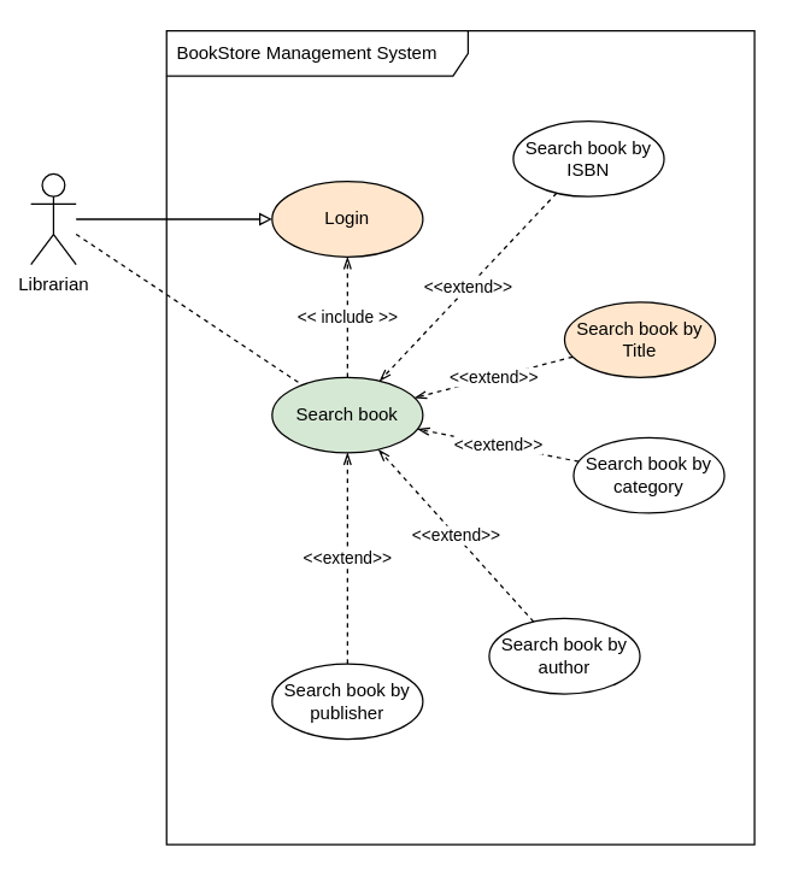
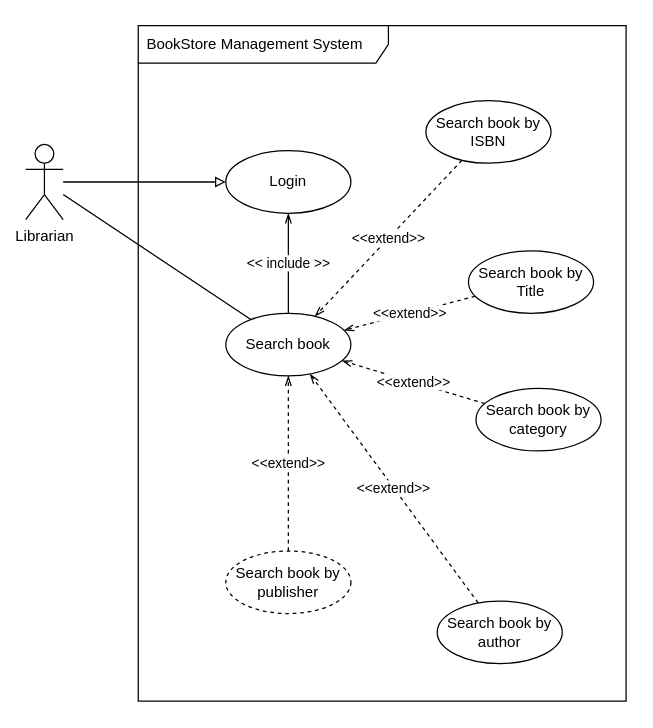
- <mxCell id="4" value="Login" style="ellipse;whiteSpace=wrap;html=1;fillColor=#ffe6cc;" vertex="1" parent="1"><mxGeometry x="180" y="120" width="100" height="50" as="geometry" /></mxCell>
+ <mxCell id="4" value="Login" style="ellipse;whiteSpace=wrap;html=1;" vertex="1" parent="1"><mxGeometry x="180" y="120" width="100" height="50" as="geometry" /></mxCell>
- <mxCell id="7" style="rounded=0;orthogonalLoop=1;jettySize=auto;html=1;endArrow=none;endFill=0;dashed=1;" edge="1" parent="1" source="3" target="6"><mxGeometry relative="1" as="geometry"><mxPoint x="50" y="177.927" as="sourcePoint" /><mxPoint x="213.616" y="46.236" as="targetPoint" /></mxGeometry></mxCell>
+ <mxCell id="7" style="rounded=0;orthogonalLoop=1;jettySize=auto;html=1;endArrow=none;endFill=0;" edge="1" parent="1" source="3" target="6"><mxGeometry relative="1" as="geometry"><mxPoint x="50" y="177.927" as="sourcePoint" /><mxPoint x="213.616" y="46.236" as="targetPoint" /></mxGeometry></mxCell>
- <mxCell id="10" value="Search book by Title" style="ellipse;whiteSpace=wrap;html=1;fillColor=#ffe6cc;" vertex="1" parent="1"><mxGeometry x="374" y="200" width="100" height="50" as="geometry" /></mxCell>
+ <mxCell id="10" value="Search book by Title" style="ellipse;whiteSpace=wrap;html=1;" vertex="1" parent="1"><mxGeometry x="374" y="200" width="100" height="50" as="geometry" /></mxCell>
- <mxCell id="5" value="&amp;lt;&amp;lt; include &amp;gt;&amp;gt;" style="edgeStyle=orthogonalEdgeStyle;rounded=0;orthogonalLoop=1;jettySize=auto;html=1;dashed=1;endFill=0;endArrow=openThin;" edge="1" parent="1" source="6" target="4"><mxGeometry relative="1" as="geometry" /></mxCell>
+ <mxCell id="5" value="&amp;lt;&amp;lt; include &amp;gt;&amp;gt;" style="edgeStyle=orthogonalEdgeStyle;rounded=0;orthogonalLoop=1;jettySize=auto;html=1;dashed=0;endFill=0;endArrow=openThin;" edge="1" parent="1" source="6" target="4"><mxGeometry relative="1" as="geometry" /></mxCell>
- <mxCell id="6" value="Search book" style="ellipse;whiteSpace=wrap;html=1;fillColor=#d5e8d4;" vertex="1" parent="1"><mxGeometry x="180" y="250" width="100" height="50" as="geometry" /></mxCell>
+ <mxCell id="6" value="Search book" style="ellipse;whiteSpace=wrap;html=1;" vertex="1" parent="1"><mxGeometry x="180" y="250" width="100" height="50" as="geometry" /></mxCell>
- <mxCell id="18" value="Search book by category" style="ellipse;whiteSpace=wrap;html=1;" vertex="1" parent="1"><mxGeometry x="380" y="290" width="100" height="50" as="geometry" /></mxCell>
+ <mxCell id="18" value="Search book by category" style="ellipse;whiteSpace=wrap;html=1;" vertex="1" parent="1"><mxGeometry x="380" y="310" width="100" height="50" as="geometry" /></mxCell>
- <mxCell id="14" value="Search book by author" style="ellipse;whiteSpace=wrap;html=1;" vertex="1" parent="1"><mxGeometry x="324" y="410" width="100" height="50" as="geometry" /></mxCell>
+ <mxCell id="14" value="Search book by author" style="ellipse;whiteSpace=wrap;html=1;" vertex="1" parent="1"><mxGeometry x="349" y="480" width="100" height="50" as="geometry" /></mxCell>
- <mxCell id="16" value="Search book by publisher" style="ellipse;whiteSpace=wrap;html=1;" vertex="1" parent="1"><mxGeometry x="180" y="440" width="100" height="50" as="geometry" /></mxCell>
+ <mxCell id="16" value="Search book by publisher" style="ellipse;whiteSpace=wrap;html=1;dashed=1;" vertex="1" parent="1"><mxGeometry x="180" y="440" width="100" height="50" as="geometry" /></mxCell>
